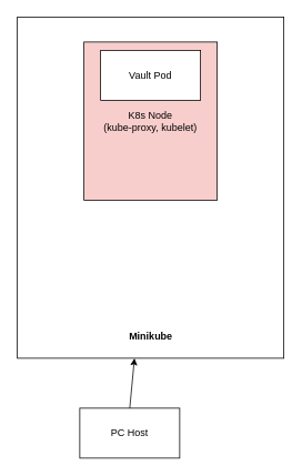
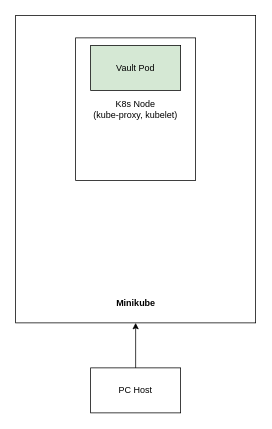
- <mxCell id="4" value="Vault Pod" style="rounded=0;whiteSpace=wrap;html=1;" parent="1" vertex="1"><mxGeometry x="120" y="60" width="120" height="60" as="geometry" /></mxCell>
+ <mxCell id="4" value="Vault Pod" style="rounded=0;whiteSpace=wrap;html=1;fillColor=#d5e8d4;" parent="1" vertex="1"><mxGeometry x="120" y="60" width="120" height="60" as="geometry" /></mxCell>
- <mxCell id="3" value="K8s Node&lt;br&gt;(kube-proxy, kubelet)" style="rounded=0;whiteSpace=wrap;html=1;fillColor=#f8cecc;" parent="1" vertex="1"><mxGeometry x="100" y="50" width="160" height="190" as="geometry" /></mxCell>
+ <mxCell id="3" value="K8s Node&lt;br&gt;(kube-proxy, kubelet)" style="rounded=0;whiteSpace=wrap;html=1;" parent="1" vertex="1"><mxGeometry x="100" y="50" width="160" height="190" as="geometry" /></mxCell>
- <mxCell id="5" value="PC Host" style="rounded=0;whiteSpace=wrap;html=1;" vertex="1" parent="1"><mxGeometry x="95" y="490" width="120" height="60" as="geometry" /></mxCell>
+ <mxCell id="5" value="PC Host" style="rounded=0;whiteSpace=wrap;html=1;" vertex="1" parent="1"><mxGeometry x="120" y="490" width="120" height="60" as="geometry" /></mxCell>
